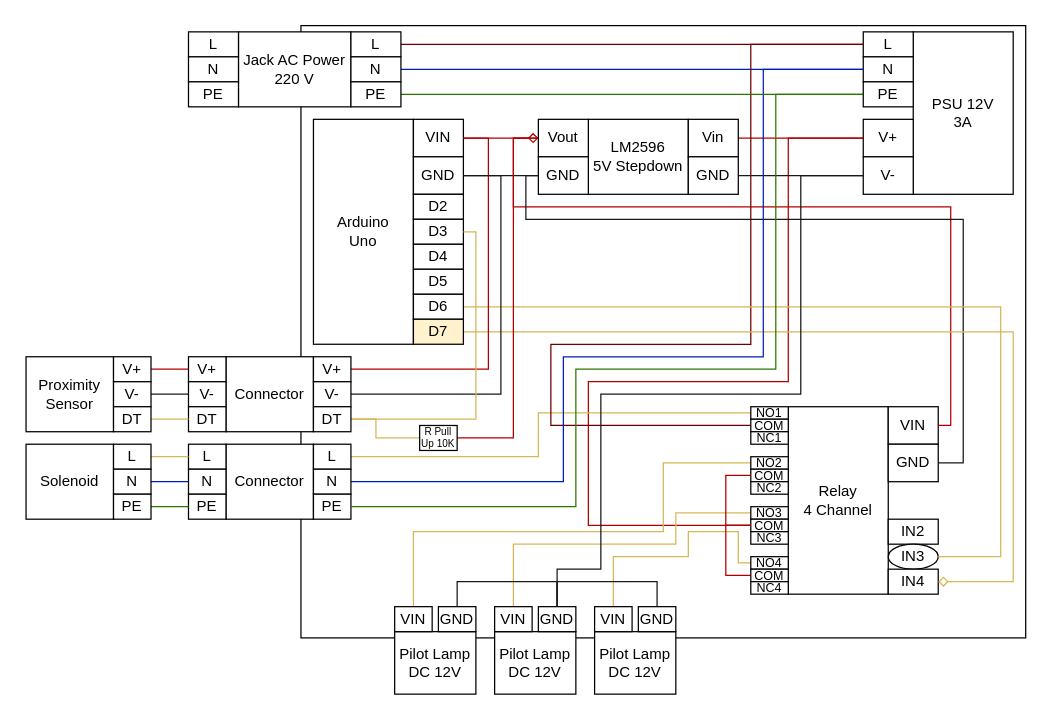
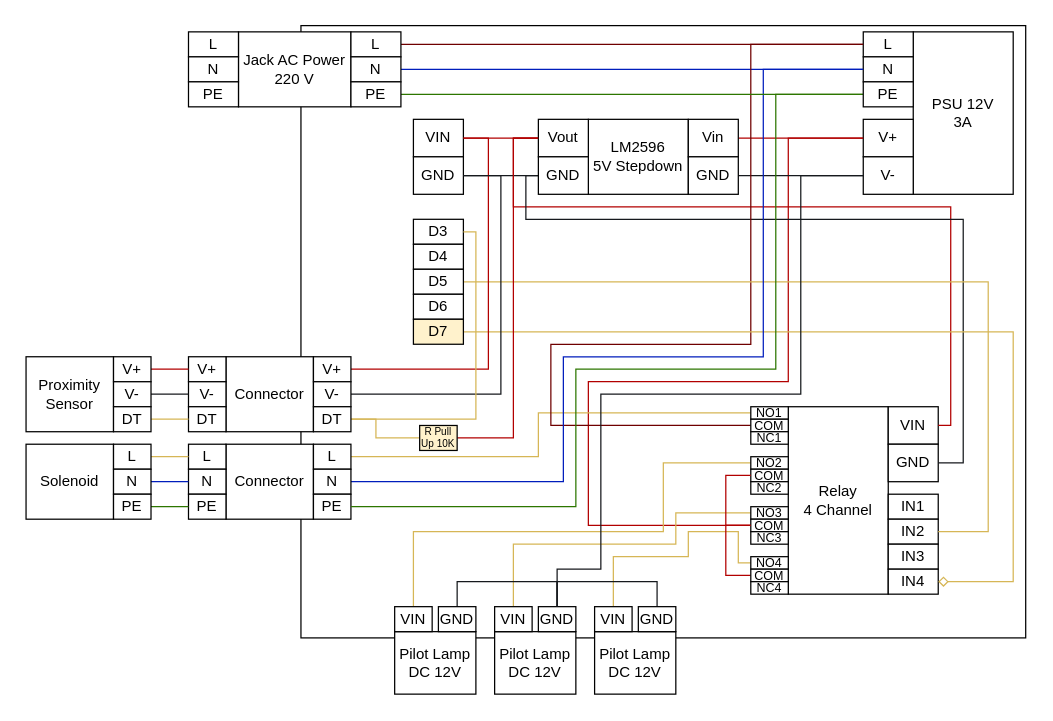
- <mxCell id="20" value="D2" style="rounded=0;whiteSpace=wrap;html=1;strokeWidth=1;" parent="1" vertex="1"><mxGeometry x="330" y="155" width="40" height="20" as="geometry" /></mxCell>
- <mxCell id="14" value="Arduino &lt;br&gt;Uno" style="rounded=0;whiteSpace=wrap;html=1;strokeWidth=1;" parent="1" vertex="1"><mxGeometry x="250" y="95" width="80" height="180" as="geometry" /></mxCell>
+ <mxCell id="57" style="edgeStyle=orthogonalEdgeStyle;rounded=0;orthogonalLoop=1;jettySize=auto;html=1;exitX=1;exitY=0.5;exitDx=0;exitDy=0;entryX=1;entryY=0.5;entryDx=0;entryDy=0;strokeColor=#d6b656;fontSize=8;endArrow=none;endFill=0;fillColor=#fff2cc;strokeWidth=1;" parent="1" source="58" target="23" edge="1"><mxGeometry relative="1" as="geometry"><Array as="points"><mxPoint x="790" y="225" /><mxPoint x="790" y="425" /></Array></mxGeometry></mxCell>
- <mxCell id="115" style="edgeStyle=orthogonalEdgeStyle;rounded=0;orthogonalLoop=1;jettySize=auto;html=1;exitX=1;exitY=0.5;exitDx=0;exitDy=0;entryX=0;entryY=0.5;entryDx=0;entryDy=0;fontSize=8;endArrow=diamond;endFill=0;fillColor=#e51400;strokeColor=#B20000;" parent="1" source="116" target="33" edge="1"><mxGeometry relative="1" as="geometry"><Array as="points"><mxPoint x="410" y="350" /><mxPoint x="410" y="110" /></Array></mxGeometry></mxCell>
+ <mxCell id="115" style="edgeStyle=orthogonalEdgeStyle;rounded=0;orthogonalLoop=1;jettySize=auto;html=1;exitX=1;exitY=0.5;exitDx=0;exitDy=0;entryX=0;entryY=0.5;entryDx=0;entryDy=0;fontSize=8;endArrow=none;endFill=0;fillColor=#e51400;strokeColor=#B20000;" parent="1" source="116" target="33" edge="1"><mxGeometry relative="1" as="geometry"><Array as="points"><mxPoint x="410" y="350" /><mxPoint x="410" y="110" /></Array></mxGeometry></mxCell>
- <mxCell id="59" style="edgeStyle=orthogonalEdgeStyle;rounded=0;orthogonalLoop=1;jettySize=auto;html=1;exitX=1;exitY=0.5;exitDx=0;exitDy=0;strokeColor=#d6b656;fontSize=8;endArrow=none;endFill=0;fillColor=#fff2cc;entryX=1;entryY=0.5;entryDx=0;entryDy=0;strokeWidth=1;" parent="1" source="60" target="24" edge="1"><mxGeometry relative="1" as="geometry"><mxPoint x="750" y="395" as="targetPoint" /><Array as="points"><mxPoint x="800" y="245" /><mxPoint x="800" y="445" /></Array></mxGeometry></mxCell>
- <mxCell id="116" value="R Pull Up 10K" style="rounded=0;whiteSpace=wrap;html=1;strokeWidth=1;fontSize=8;" parent="1" vertex="1"><mxGeometry x="335" y="340" width="30" height="20" as="geometry" /></mxCell>
+ <mxCell id="116" value="R Pull Up 10K" style="rounded=0;whiteSpace=wrap;html=1;strokeWidth=1;fontSize=8;fillColor=#fff2cc;" parent="1" vertex="1"><mxGeometry x="335" y="340" width="30" height="20" as="geometry" /></mxCell>
+ <mxCell id="22" value="IN1" style="rounded=0;whiteSpace=wrap;html=1;strokeWidth=1;" parent="1" vertex="1"><mxGeometry x="710" y="395" width="40" height="20" as="geometry" /></mxCell>
- <mxCell id="24" value="IN3" style="ellipse;whiteSpace=wrap;html=1;strokeWidth=1;" parent="1" vertex="1"><mxGeometry x="710" y="435" width="40" height="20" as="geometry" /></mxCell>
+ <mxCell id="24" value="IN3" style="rounded=0;whiteSpace=wrap;html=1;strokeWidth=1;" parent="1" vertex="1"><mxGeometry x="710" y="435" width="40" height="20" as="geometry" /></mxCell>
